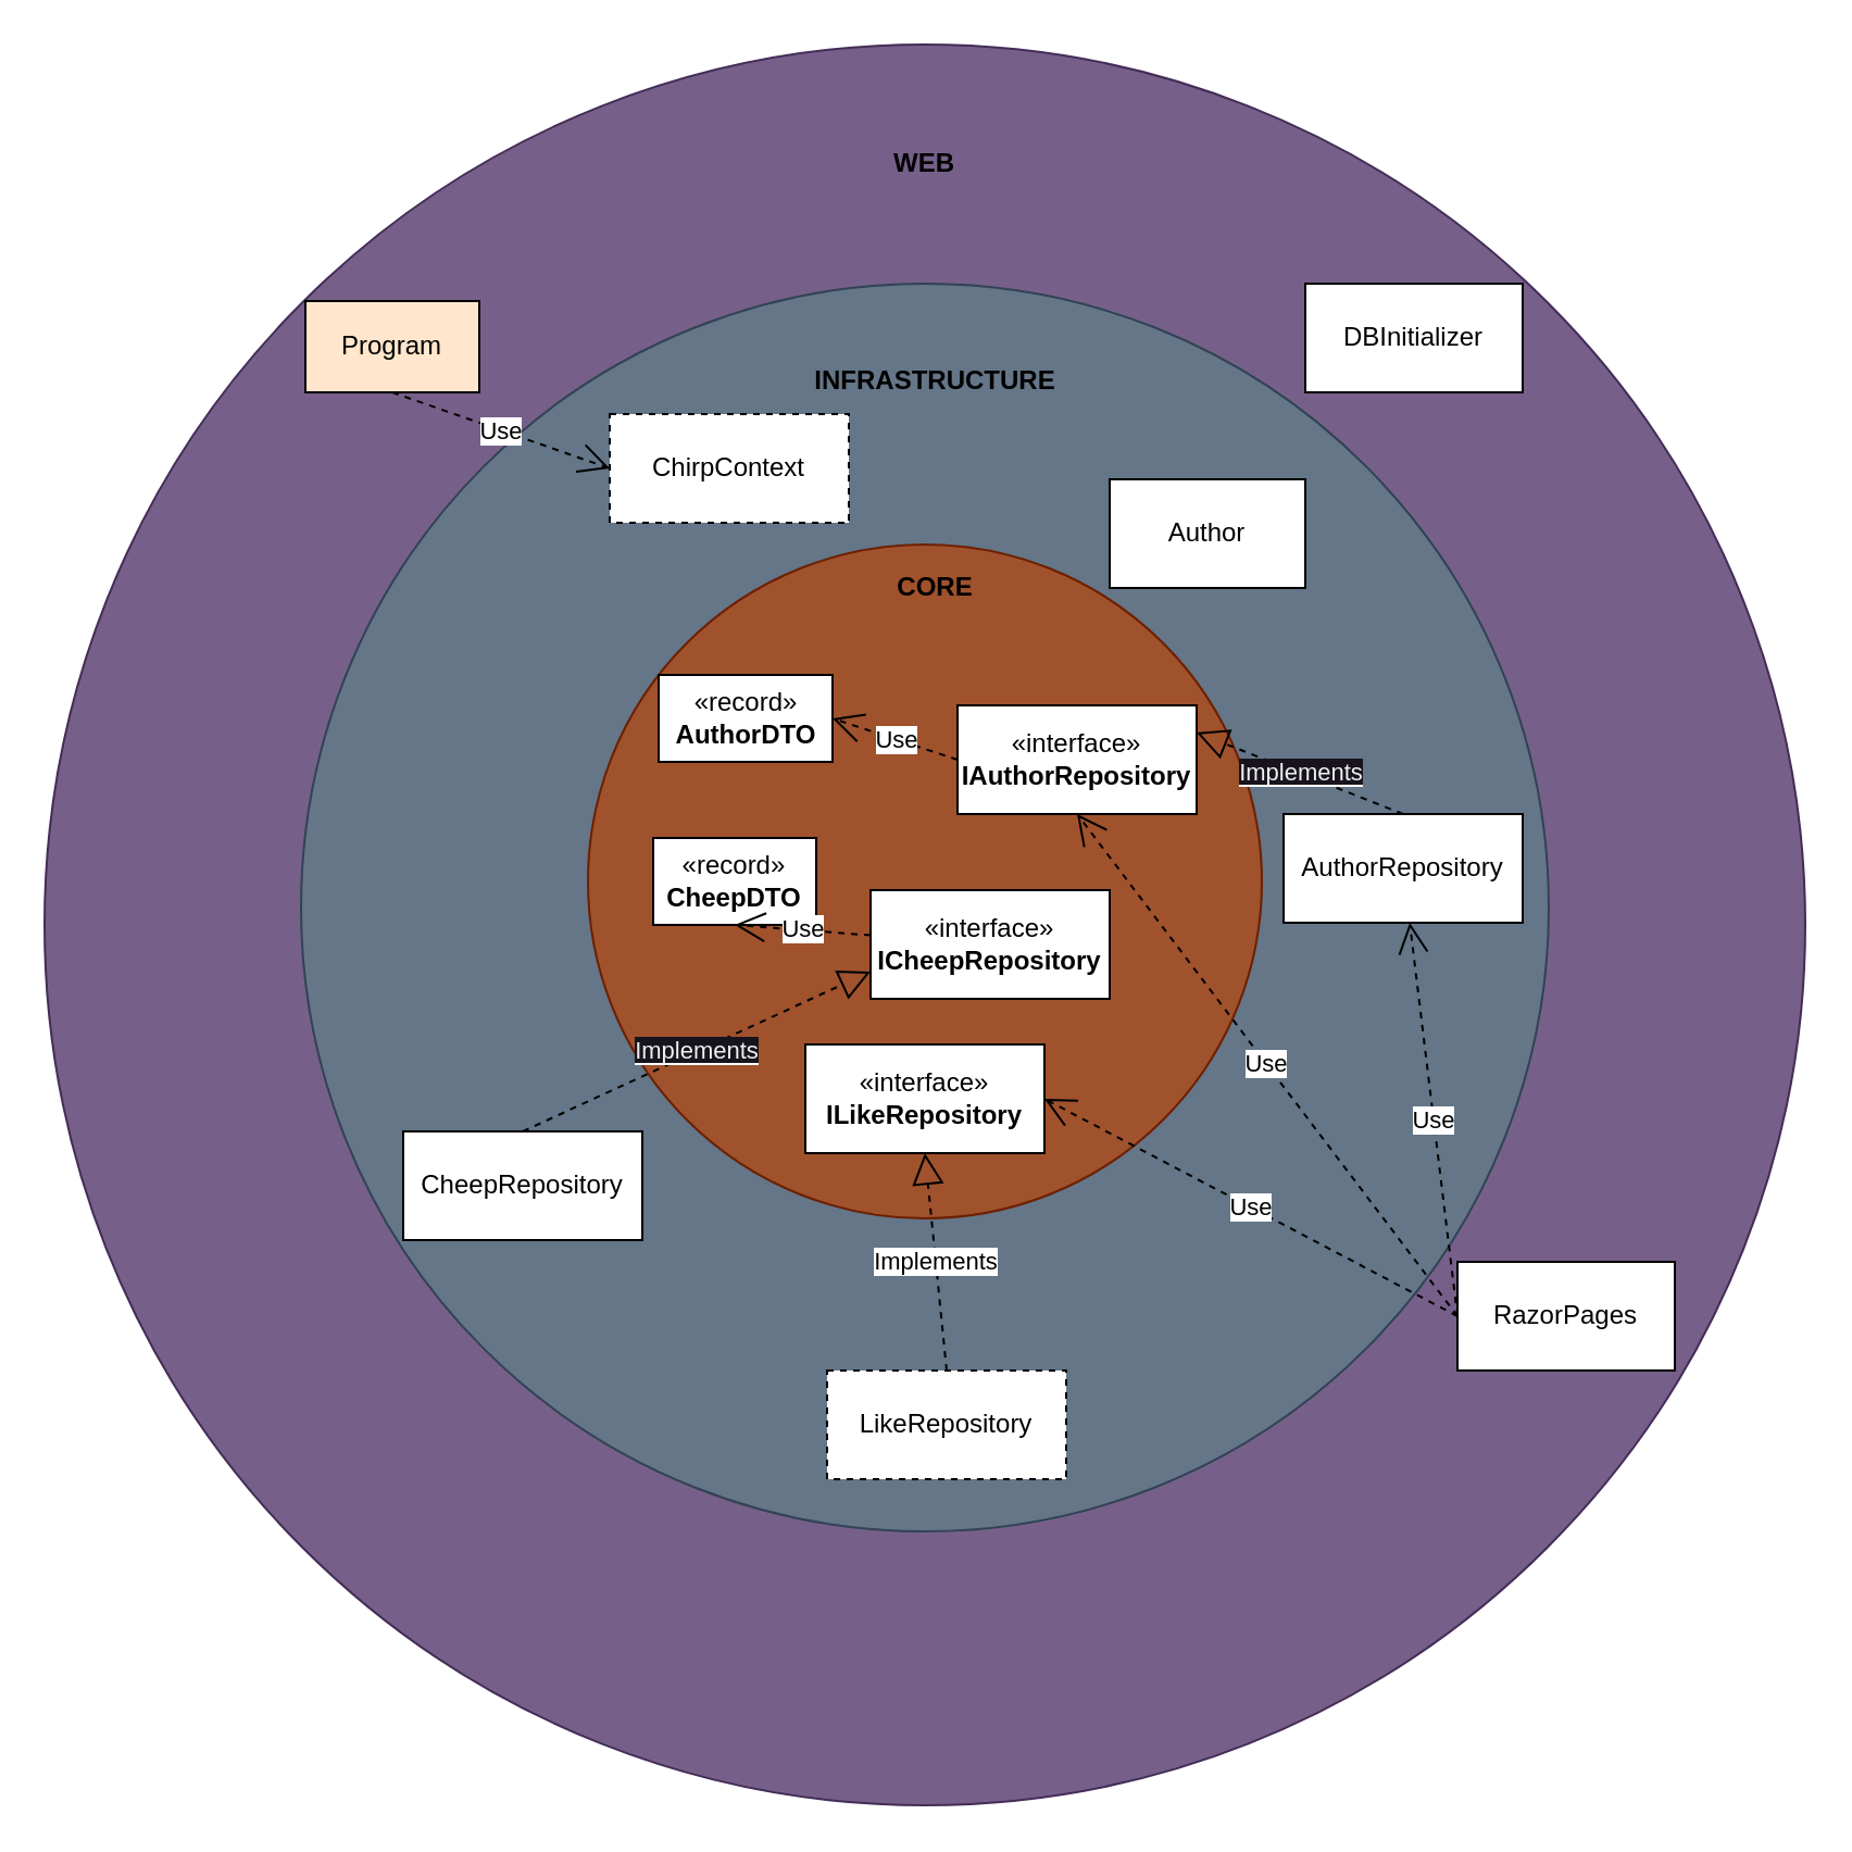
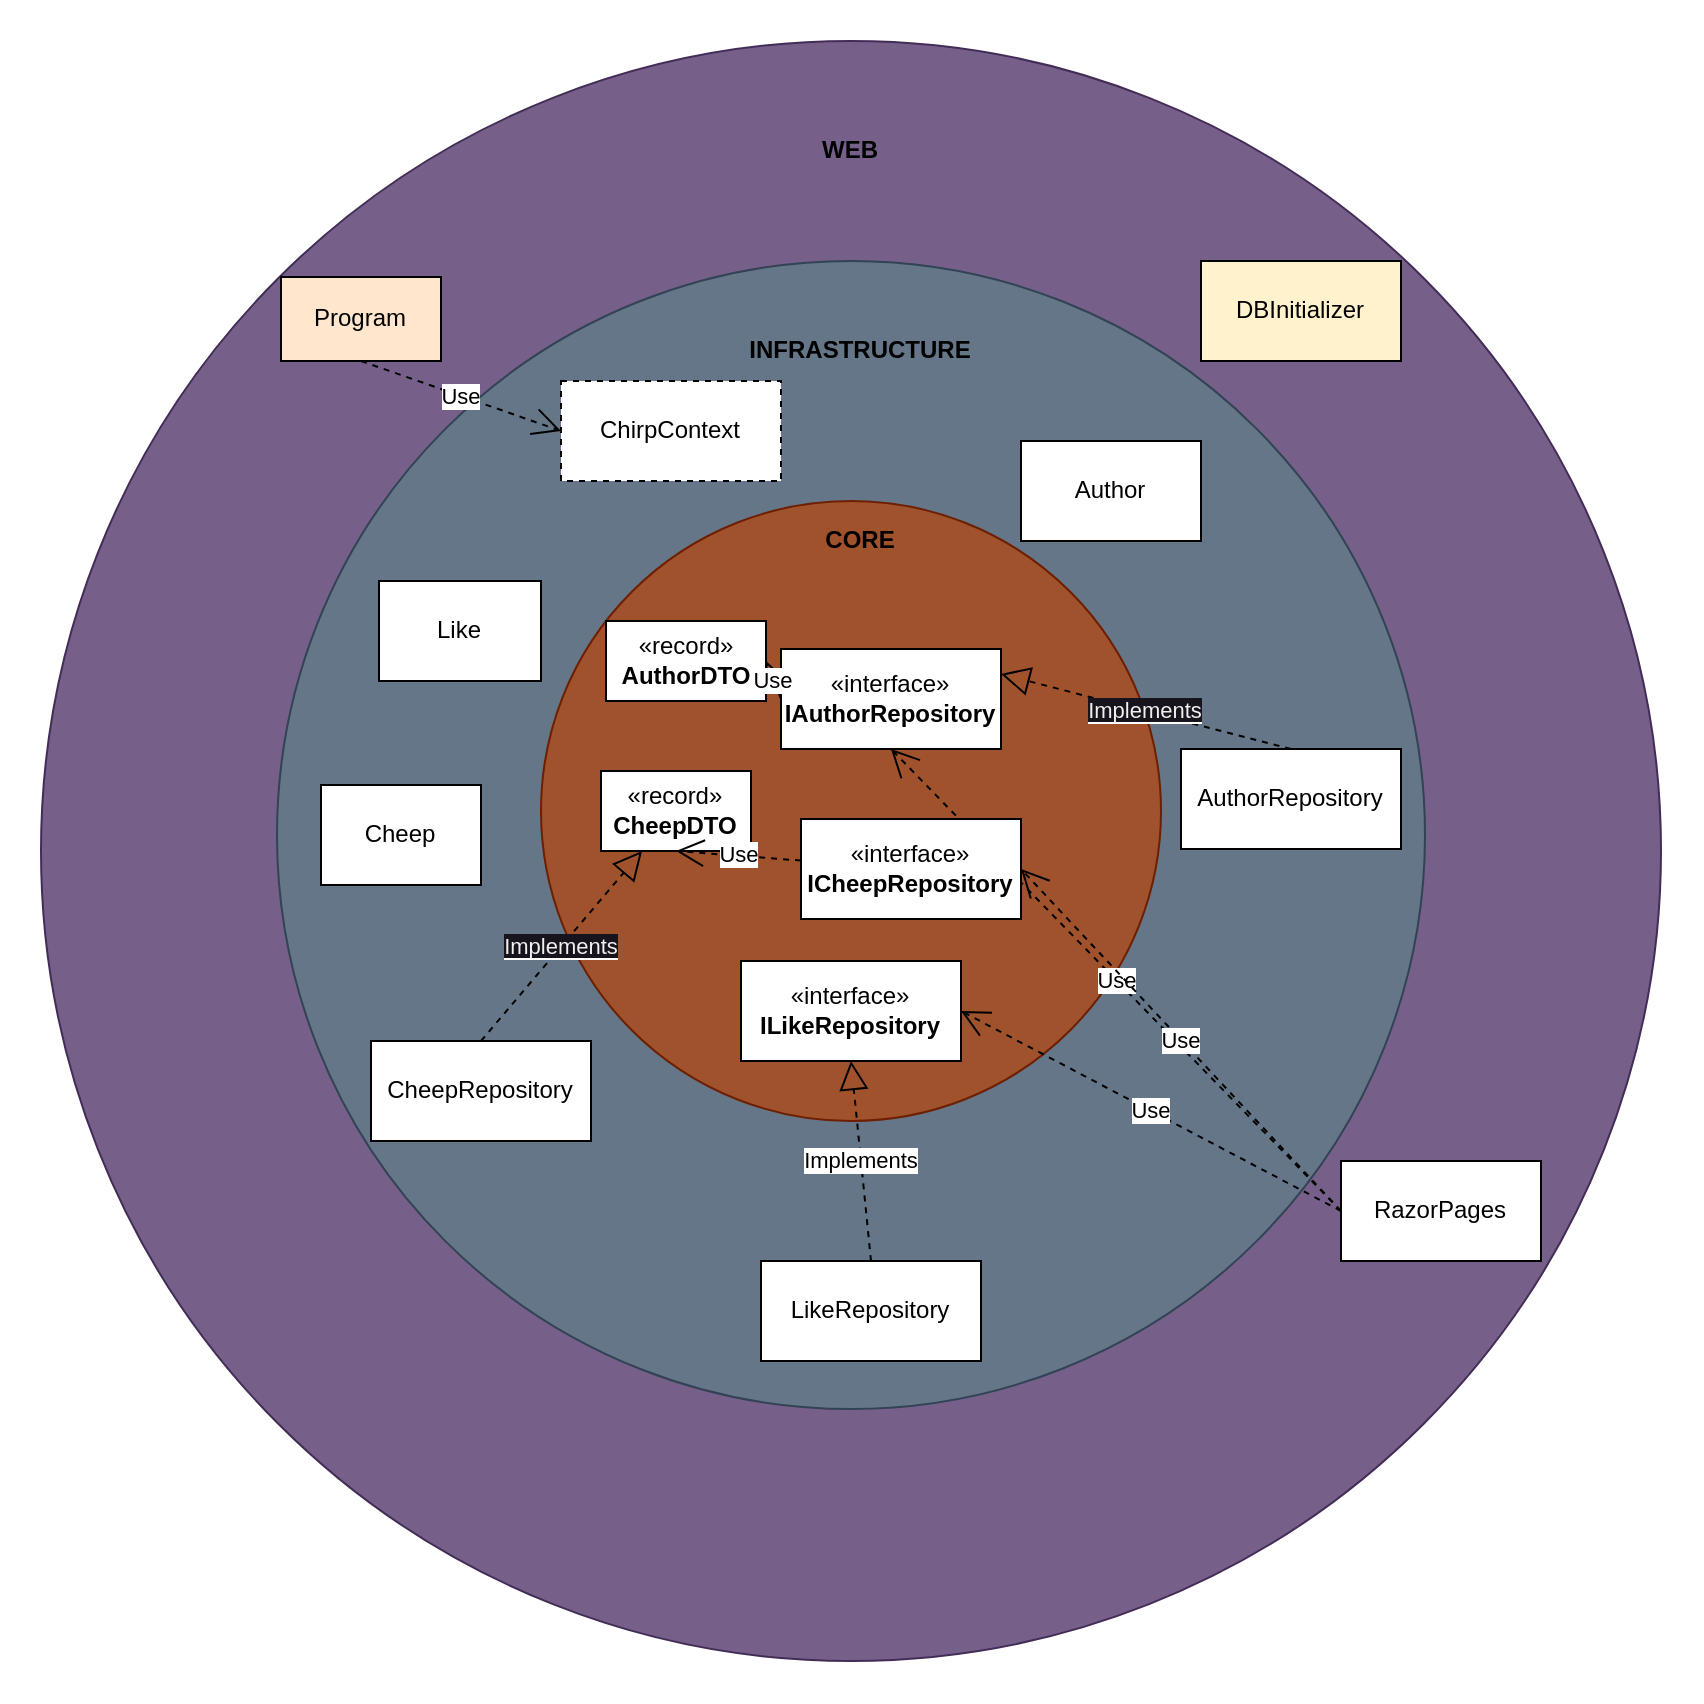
- <mxCell id="19" value="DBInitializer" style="rounded=0;whiteSpace=wrap;html=1;" vertex="1" parent="1"><mxGeometry x="600" y="130" width="100" height="50" as="geometry" /></mxCell>
+ <mxCell id="19" value="DBInitializer" style="rounded=0;whiteSpace=wrap;html=1;fillColor=#fff2cc;" vertex="1" parent="1"><mxGeometry x="600" y="130" width="100" height="50" as="geometry" /></mxCell>
+ <mxCell id="16" value="Like" style="html=1;whiteSpace=wrap;" vertex="1" parent="1"><mxGeometry x="189" y="290" width="81" height="50" as="geometry" /></mxCell>
- <mxCell id="6" value="«interface»&lt;br&gt;&lt;b&gt;IAuthorRepository&lt;/b&gt;" style="html=1;whiteSpace=wrap;" vertex="1" parent="1"><mxGeometry x="440" y="324" width="110" height="50" as="geometry" /></mxCell>
+ <mxCell id="6" value="«interface»&lt;br&gt;&lt;b&gt;IAuthorRepository&lt;/b&gt;" style="html=1;whiteSpace=wrap;" vertex="1" parent="1"><mxGeometry x="390" y="324" width="110" height="50" as="geometry" /></mxCell>
+ <mxCell id="15" value="Cheep" style="html=1;whiteSpace=wrap;" vertex="1" parent="1"><mxGeometry x="160" y="392" width="80" height="50" as="geometry" /></mxCell>
- <mxCell id="24" value="&lt;meta charset=&quot;utf-8&quot;&gt;&lt;span style=&quot;color: rgb(240, 240, 240); font-family: Helvetica; font-size: 11px; font-style: normal; font-variant-ligatures: normal; font-variant-caps: normal; font-weight: 400; letter-spacing: normal; orphans: 2; text-align: center; text-indent: 0px; text-transform: none; widows: 2; word-spacing: 0px; -webkit-text-stroke-width: 0px; background-color: rgb(24, 20, 29); text-decoration-thickness: initial; text-decoration-style: initial; text-decoration-color: initial; float: none; display: inline !important;&quot;&gt;Implements&lt;/span&gt;" style="endArrow=block;endFill=0;endSize=12;html=1;rounded=0;entryX=0;entryY=0.75;entryDx=0;entryDy=0;exitX=0.5;exitY=0;exitDx=0;exitDy=0;dashed=1;" edge="1" parent="1" source="12" target="32"><mxGeometry width="160" relative="1" as="geometry"><mxPoint x="555" y="560" as="sourcePoint" /><mxPoint x="445" y="540" as="targetPoint" /></mxGeometry></mxCell>
+ <mxCell id="24" value="&lt;meta charset=&quot;utf-8&quot;&gt;&lt;span style=&quot;color: rgb(240, 240, 240); font-family: Helvetica; font-size: 11px; font-style: normal; font-variant-ligatures: normal; font-variant-caps: normal; font-weight: 400; letter-spacing: normal; orphans: 2; text-align: center; text-indent: 0px; text-transform: none; widows: 2; word-spacing: 0px; -webkit-text-stroke-width: 0px; background-color: rgb(24, 20, 29); text-decoration-thickness: initial; text-decoration-style: initial; text-decoration-color: initial; float: none; display: inline !important;&quot;&gt;Implements&lt;/span&gt;" style="endArrow=block;endFill=0;endSize=12;html=1;rounded=0;exitX=0.5;exitY=0;exitDx=0;exitDy=0;dashed=1;" edge="1" parent="1" source="12" target="8"><mxGeometry width="160" relative="1" as="geometry"><mxPoint x="555" y="560" as="sourcePoint" /><mxPoint x="445" y="540" as="targetPoint" /></mxGeometry></mxCell>
- <mxCell id="29" value="Use" style="endArrow=open;endSize=12;dashed=1;html=1;rounded=0;exitX=0;exitY=0.5;exitDx=0;exitDy=0;" edge="1" parent="1" source="26" target="11"><mxGeometry width="160" relative="1" as="geometry"><mxPoint x="680" y="605" as="sourcePoint" /><mxPoint x="395" y="390" as="targetPoint" /></mxGeometry></mxCell>
+ <mxCell id="29" value="Use" style="endArrow=open;endSize=12;dashed=1;html=1;rounded=0;exitX=0;exitY=0.5;exitDx=0;exitDy=0;entryX=1;entryY=0.5;entryDx=0;entryDy=0;" edge="1" parent="1" source="26" target="32"><mxGeometry width="160" relative="1" as="geometry"><mxPoint x="680" y="605" as="sourcePoint" /><mxPoint x="395" y="390" as="targetPoint" /></mxGeometry></mxCell>
- <mxCell id="13" value="LikeRepository" style="html=1;whiteSpace=wrap;dashed=1;" vertex="1" parent="1"><mxGeometry x="380" y="630" width="110" height="50" as="geometry" /></mxCell>
+ <mxCell id="13" value="LikeRepository" style="html=1;whiteSpace=wrap;" vertex="1" parent="1"><mxGeometry x="380" y="630" width="110" height="50" as="geometry" /></mxCell>
